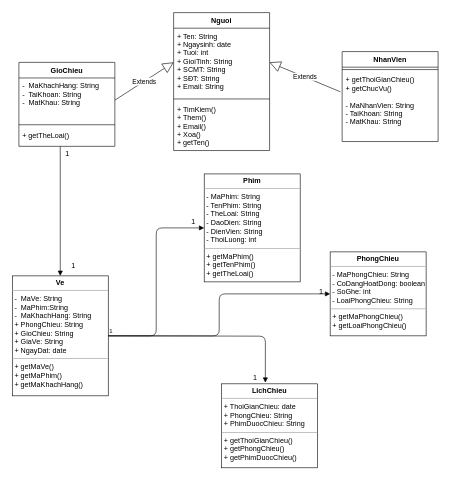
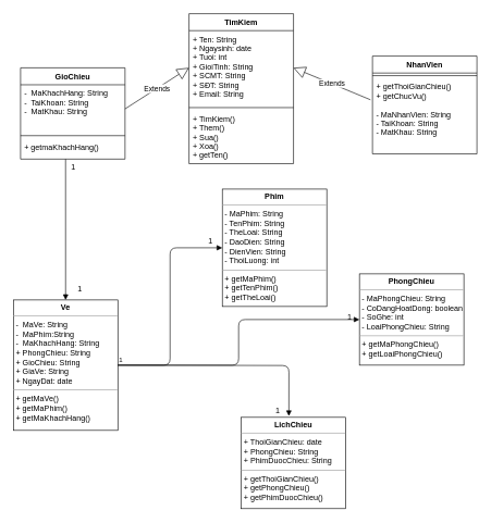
- <mxCell id="2" value="Nguoi" style="swimlane;fontStyle=1;align=center;verticalAlign=top;childLayout=stackLayout;horizontal=1;startSize=26;horizontalStack=0;resizeParent=1;resizeParentMax=0;resizeLast=0;collapsible=1;marginBottom=0;" vertex="1" parent="1"><mxGeometry x="289" y="20" width="160" height="230" as="geometry" /></mxCell>
+ <mxCell id="2" value="TimKiem" style="swimlane;fontStyle=1;align=center;verticalAlign=top;childLayout=stackLayout;horizontal=1;startSize=26;horizontalStack=0;resizeParent=1;resizeParentMax=0;resizeLast=0;collapsible=1;marginBottom=0;" vertex="1" parent="1"><mxGeometry x="289" y="20" width="160" height="230" as="geometry" /></mxCell>
- <mxCell id="5" value="+ TimKiem()&#10;+ Them()&#10;+ Email()&#10;+ Xoa()&#10;+ getTen()&#10;" style="text;strokeColor=none;fillColor=none;align=left;verticalAlign=top;spacingLeft=4;spacingRight=4;overflow=hidden;rotatable=0;points=[[0,0.5],[1,0.5]];portConstraint=eastwest;" vertex="1" parent="2"><mxGeometry y="148" width="160" height="82" as="geometry" /></mxCell>
+ <mxCell id="5" value="+ TimKiem()&#10;+ Them()&#10;+ Sua()&#10;+ Xoa()&#10;+ getTen()&#10;" style="text;strokeColor=none;fillColor=none;align=left;verticalAlign=top;spacingLeft=4;spacingRight=4;overflow=hidden;rotatable=0;points=[[0,0.5],[1,0.5]];portConstraint=eastwest;" vertex="1" parent="2"><mxGeometry y="148" width="160" height="82" as="geometry" /></mxCell>
- <mxCell id="9" value="+ getTheLoai()" style="text;strokeColor=none;fillColor=none;align=left;verticalAlign=top;spacingLeft=4;spacingRight=4;overflow=hidden;rotatable=0;points=[[0,0.5],[1,0.5]];portConstraint=eastwest;" vertex="1" parent="6"><mxGeometry y="108" width="160" height="32" as="geometry" /></mxCell>
+ <mxCell id="9" value="+ getmaKhachHang()" style="text;strokeColor=none;fillColor=none;align=left;verticalAlign=top;spacingLeft=4;spacingRight=4;overflow=hidden;rotatable=0;points=[[0,0.5],[1,0.5]];portConstraint=eastwest;" vertex="1" parent="6"><mxGeometry y="108" width="160" height="32" as="geometry" /></mxCell>
